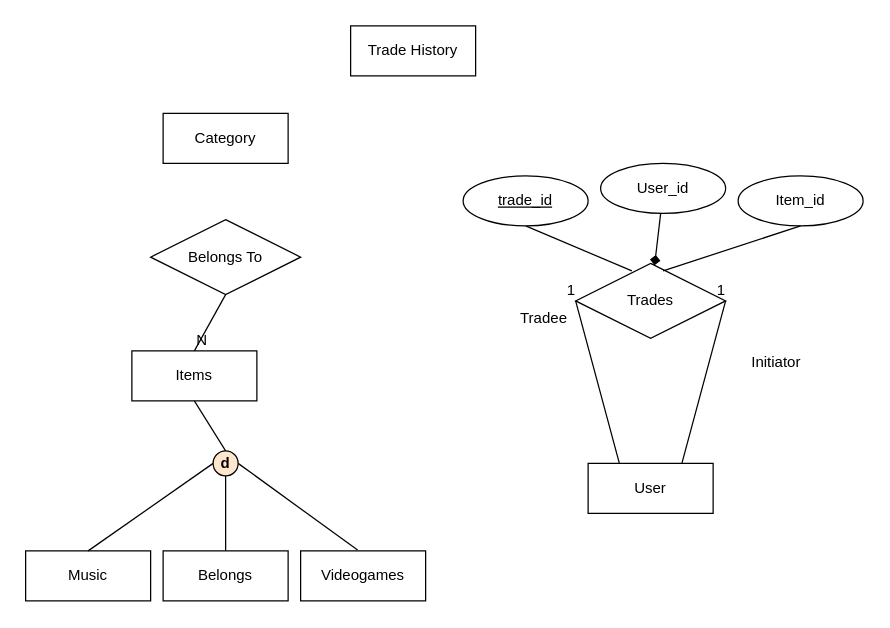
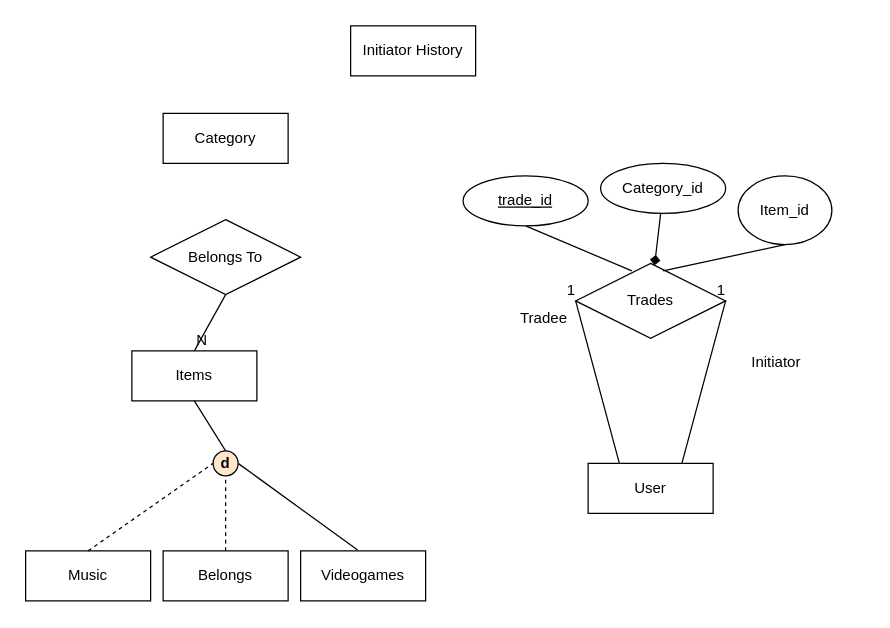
- <mxCell id="4" value="Trade History" style="whiteSpace=wrap;html=1;align=center;" vertex="1" parent="1"><mxGeometry x="280" y="20" width="100" height="40" as="geometry" /></mxCell>
+ <mxCell id="4" value="Initiator History" style="whiteSpace=wrap;html=1;align=center;" vertex="1" parent="1"><mxGeometry x="280" y="20" width="100" height="40" as="geometry" /></mxCell>
- <mxCell id="17" value="User_id" style="ellipse;whiteSpace=wrap;html=1;align=center;" vertex="1" parent="1"><mxGeometry x="480" y="130" width="100" height="40" as="geometry" /></mxCell>
+ <mxCell id="17" value="Category_id" style="ellipse;whiteSpace=wrap;html=1;align=center;" vertex="1" parent="1"><mxGeometry x="480" y="130" width="100" height="40" as="geometry" /></mxCell>
- <mxCell id="18" value="Item_id" style="ellipse;whiteSpace=wrap;html=1;align=center;" vertex="1" parent="1"><mxGeometry x="590" y="140" width="100" height="40" as="geometry" /></mxCell>
+ <mxCell id="18" value="Item_id" style="ellipse;whiteSpace=wrap;html=1;align=center;" vertex="1" parent="1"><mxGeometry x="590" y="140" width="75" height="55" as="geometry" /></mxCell>
- <mxCell id="26" value="" style="endArrow=none;html=1;rounded=0;exitX=0.5;exitY=0;exitDx=0;exitDy=0;entryX=0;entryY=0.5;entryDx=0;entryDy=0;" edge="1" parent="1" source="23" target="29"><mxGeometry relative="1" as="geometry"><mxPoint x="80" y="270" as="sourcePoint" /><mxPoint x="180" y="380" as="targetPoint" /></mxGeometry></mxCell>
+ <mxCell id="26" value="" style="endArrow=none;html=1;rounded=0;exitX=0.5;exitY=0;exitDx=0;exitDy=0;entryX=0;entryY=0.5;entryDx=0;entryDy=0;dashed=1;" edge="1" parent="1" source="23" target="29"><mxGeometry relative="1" as="geometry"><mxPoint x="80" y="270" as="sourcePoint" /><mxPoint x="180" y="380" as="targetPoint" /></mxGeometry></mxCell>
- <mxCell id="27" value="" style="endArrow=none;html=1;rounded=0;exitX=0.5;exitY=0;exitDx=0;exitDy=0;" edge="1" parent="1" source="24" target="29"><mxGeometry relative="1" as="geometry"><mxPoint x="80" y="450" as="sourcePoint" /><mxPoint x="180" y="380" as="targetPoint" /></mxGeometry></mxCell>
+ <mxCell id="27" value="" style="endArrow=none;html=1;rounded=0;exitX=0.5;exitY=0;exitDx=0;exitDy=0;dashed=1;" edge="1" parent="1" source="24" target="29"><mxGeometry relative="1" as="geometry"><mxPoint x="80" y="450" as="sourcePoint" /><mxPoint x="180" y="380" as="targetPoint" /></mxGeometry></mxCell>
